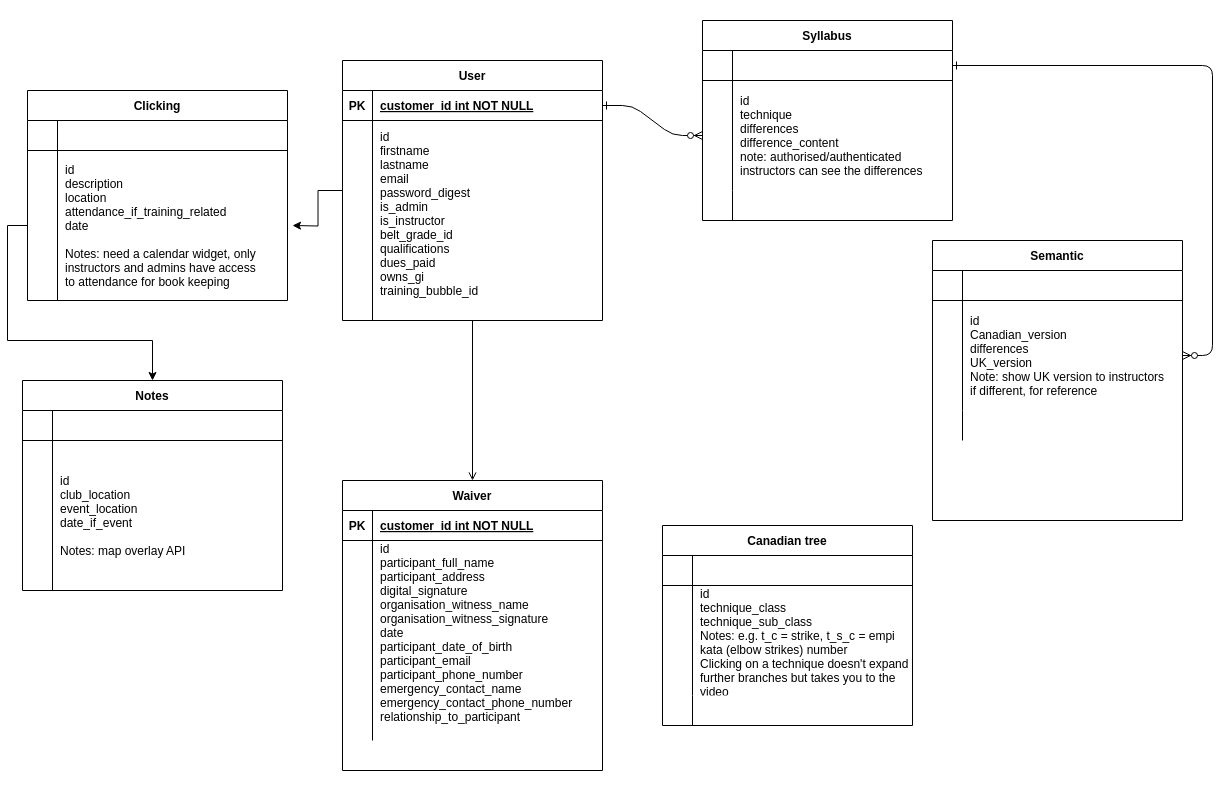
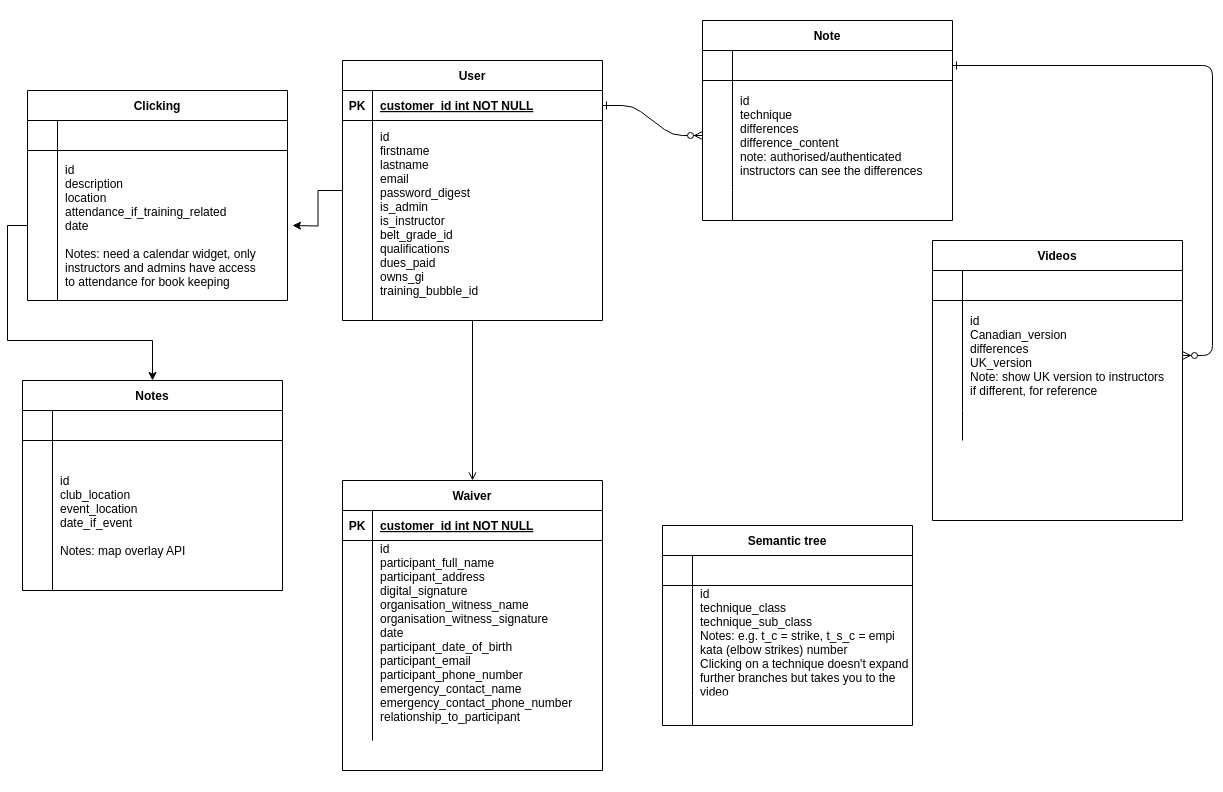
- <mxCell id="4" value="Syllabus" style="shape=table;startSize=30;container=1;collapsible=1;childLayout=tableLayout;fixedRows=1;rowLines=0;fontStyle=1;align=center;resizeLast=1;" parent="1" vertex="1"><mxGeometry x="700" y="20" width="250" height="200" as="geometry" /></mxCell>
+ <mxCell id="4" value="Note" style="shape=table;startSize=30;container=1;collapsible=1;childLayout=tableLayout;fixedRows=1;rowLines=0;fontStyle=1;align=center;resizeLast=1;" parent="1" vertex="1"><mxGeometry x="700" y="20" width="250" height="200" as="geometry" /></mxCell>
- <mxCell id="14" value="Semantic" style="shape=table;startSize=30;container=1;collapsible=1;childLayout=tableLayout;fixedRows=1;rowLines=0;fontStyle=1;align=center;resizeLast=1;" parent="1" vertex="1"><mxGeometry x="930" y="240" width="250" height="280" as="geometry" /></mxCell>
+ <mxCell id="14" value="Videos" style="shape=table;startSize=30;container=1;collapsible=1;childLayout=tableLayout;fixedRows=1;rowLines=0;fontStyle=1;align=center;resizeLast=1;" parent="1" vertex="1"><mxGeometry x="930" y="240" width="250" height="280" as="geometry" /></mxCell>
- <mxCell id="40" value="Canadian tree" style="shape=table;startSize=30;container=1;collapsible=1;childLayout=tableLayout;fixedRows=1;rowLines=0;fontStyle=1;align=center;resizeLast=1;" vertex="1" parent="1"><mxGeometry x="660" y="525" width="250" height="200" as="geometry" /></mxCell>
+ <mxCell id="40" value="Semantic tree" style="shape=table;startSize=30;container=1;collapsible=1;childLayout=tableLayout;fixedRows=1;rowLines=0;fontStyle=1;align=center;resizeLast=1;" vertex="1" parent="1"><mxGeometry x="660" y="525" width="250" height="200" as="geometry" /></mxCell>
